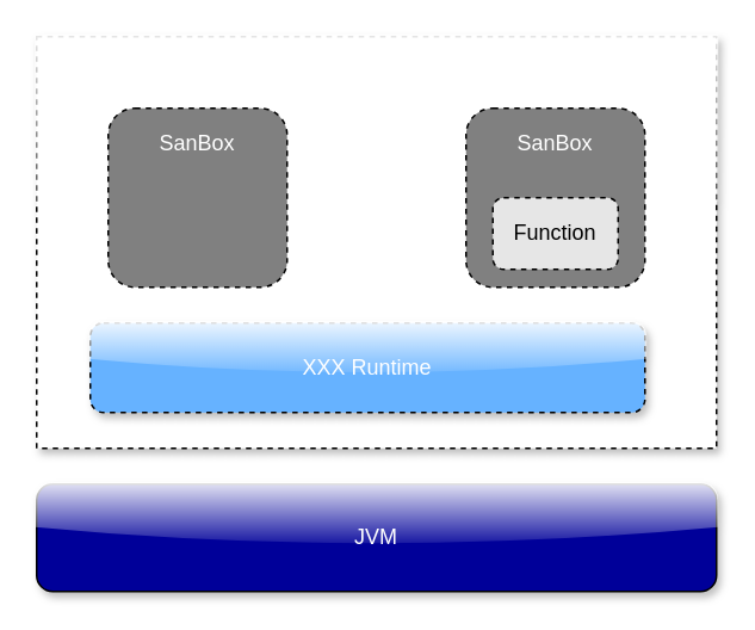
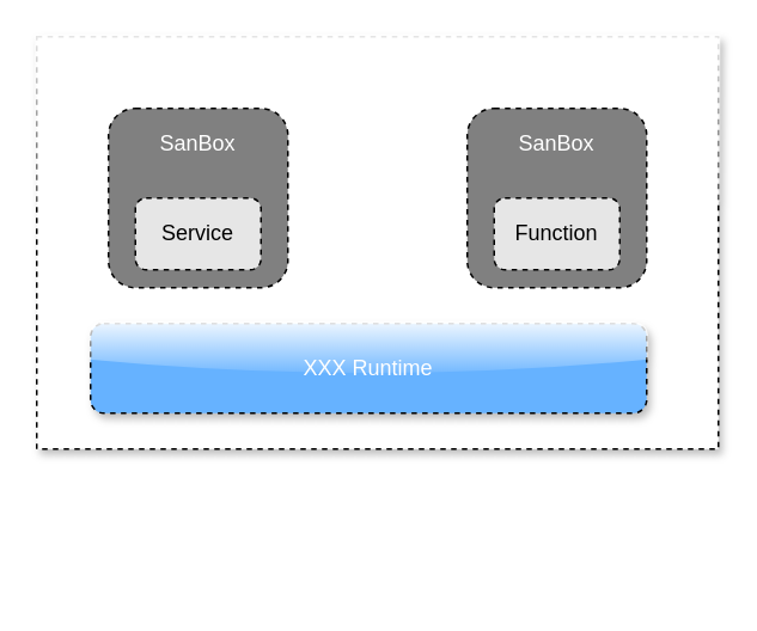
+ <mxCell id="7" value="Service" style="rounded=1;whiteSpace=wrap;html=1;shadow=0;glass=0;dashed=1;gradientColor=none;fillColor=#E6E6E6;" vertex="1" parent="1"><mxGeometry x="75" y="110" width="70" height="40" as="geometry" /></mxCell>
- <mxCell id="2" value="JVM" style="rounded=1;whiteSpace=wrap;html=1;fontColor=#FFFFFF;fillColor=#000099;glass=1;shadow=1;" vertex="1" parent="1"><mxGeometry x="20" y="270" width="380" height="60" as="geometry" /></mxCell>
